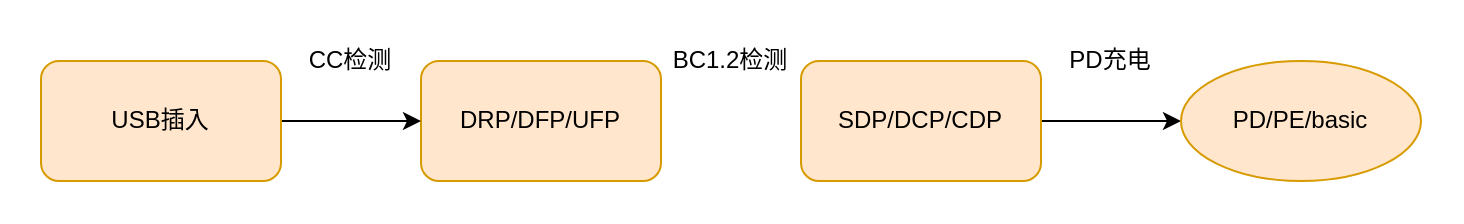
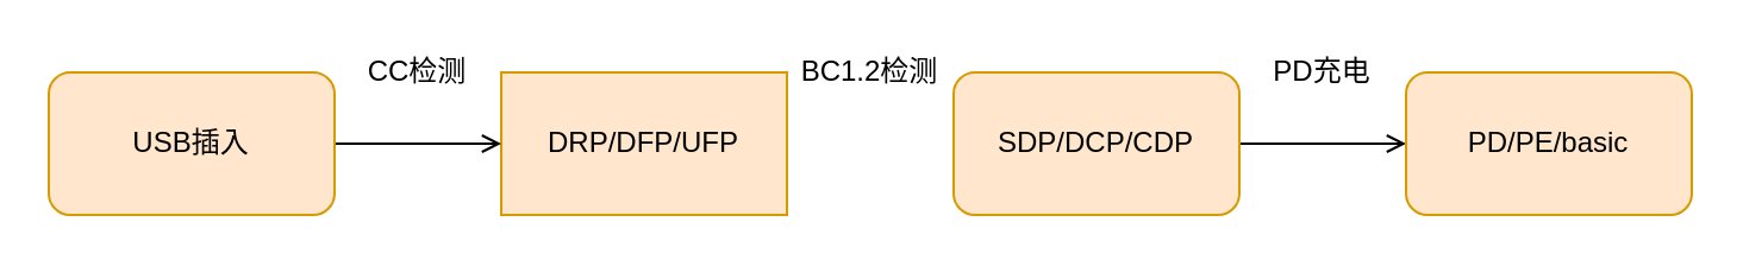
- <mxCell id="3" style="edgeStyle=orthogonalEdgeStyle;rounded=0;orthogonalLoop=1;jettySize=auto;html=1;exitX=1;exitY=0.5;exitDx=0;exitDy=0;entryX=0;entryY=0.5;entryDx=0;entryDy=0;" edge="1" parent="1" source="4" target="2"><mxGeometry relative="1" as="geometry" /></mxCell>
+ <mxCell id="3" style="edgeStyle=orthogonalEdgeStyle;rounded=0;orthogonalLoop=1;jettySize=auto;html=1;exitX=1;exitY=0.5;exitDx=0;exitDy=0;entryX=0;entryY=0.5;entryDx=0;entryDy=0;endArrow=open;" edge="1" parent="1" source="4" target="2"><mxGeometry relative="1" as="geometry" /></mxCell>
- <mxCell id="2" value="DRP/DFP/UFP" style="rounded=1;whiteSpace=wrap;html=1;fillColor=#ffe6cc;strokeColor=#d79b00;" vertex="1" parent="1"><mxGeometry x="210" y="30" width="120" height="60" as="geometry" /></mxCell>
+ <mxCell id="2" value="DRP/DFP/UFP" style="whiteSpace=wrap;html=1;fillColor=#ffe6cc;strokeColor=#d79b00;rounded=0;" vertex="1" parent="1"><mxGeometry x="210" y="30" width="120" height="60" as="geometry" /></mxCell>
- <mxCell id="6" style="edgeStyle=orthogonalEdgeStyle;rounded=0;orthogonalLoop=1;jettySize=auto;html=1;exitX=1;exitY=0.5;exitDx=0;exitDy=0;entryX=0;entryY=0.5;entryDx=0;entryDy=0;" edge="1" parent="1" source="7" target="9"><mxGeometry relative="1" as="geometry" /></mxCell>
+ <mxCell id="6" style="edgeStyle=orthogonalEdgeStyle;rounded=0;orthogonalLoop=1;jettySize=auto;html=1;exitX=1;exitY=0.5;exitDx=0;exitDy=0;entryX=0;entryY=0.5;entryDx=0;entryDy=0;endArrow=open;" edge="1" parent="1" source="7" target="9"><mxGeometry relative="1" as="geometry" /></mxCell>
- <mxCell id="9" value="PD/PE/basic" style="ellipse;whiteSpace=wrap;html=1;fillColor=#ffe6cc;strokeColor=#d79b00;" vertex="1" parent="1"><mxGeometry x="590" y="30" width="120" height="60" as="geometry" /></mxCell>
+ <mxCell id="9" value="PD/PE/basic" style="rounded=1;whiteSpace=wrap;html=1;fillColor=#ffe6cc;strokeColor=#d79b00;" vertex="1" parent="1"><mxGeometry x="590" y="30" width="120" height="60" as="geometry" /></mxCell>
